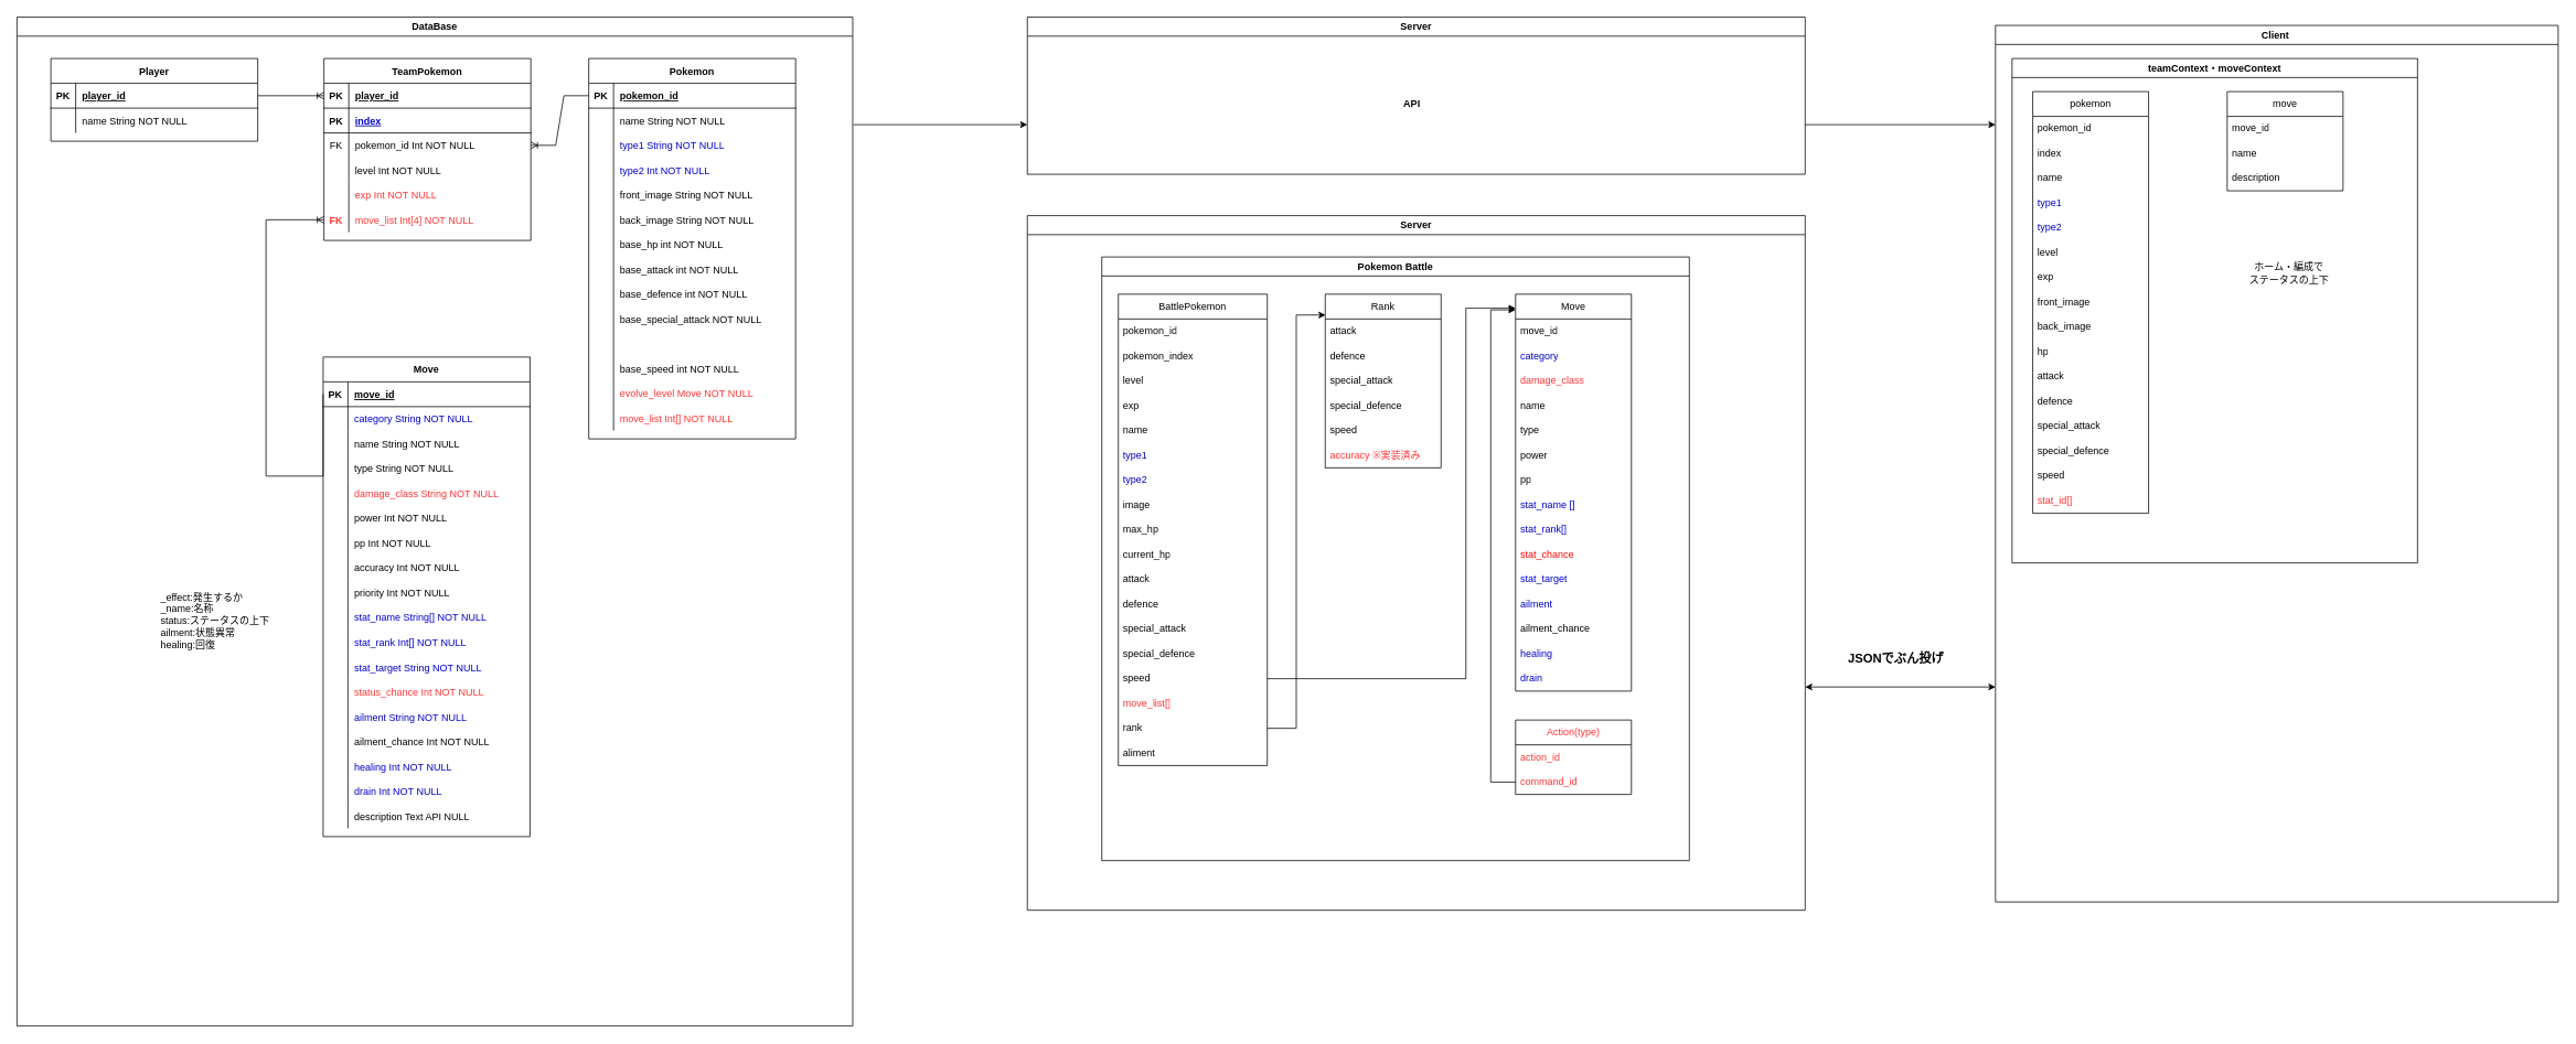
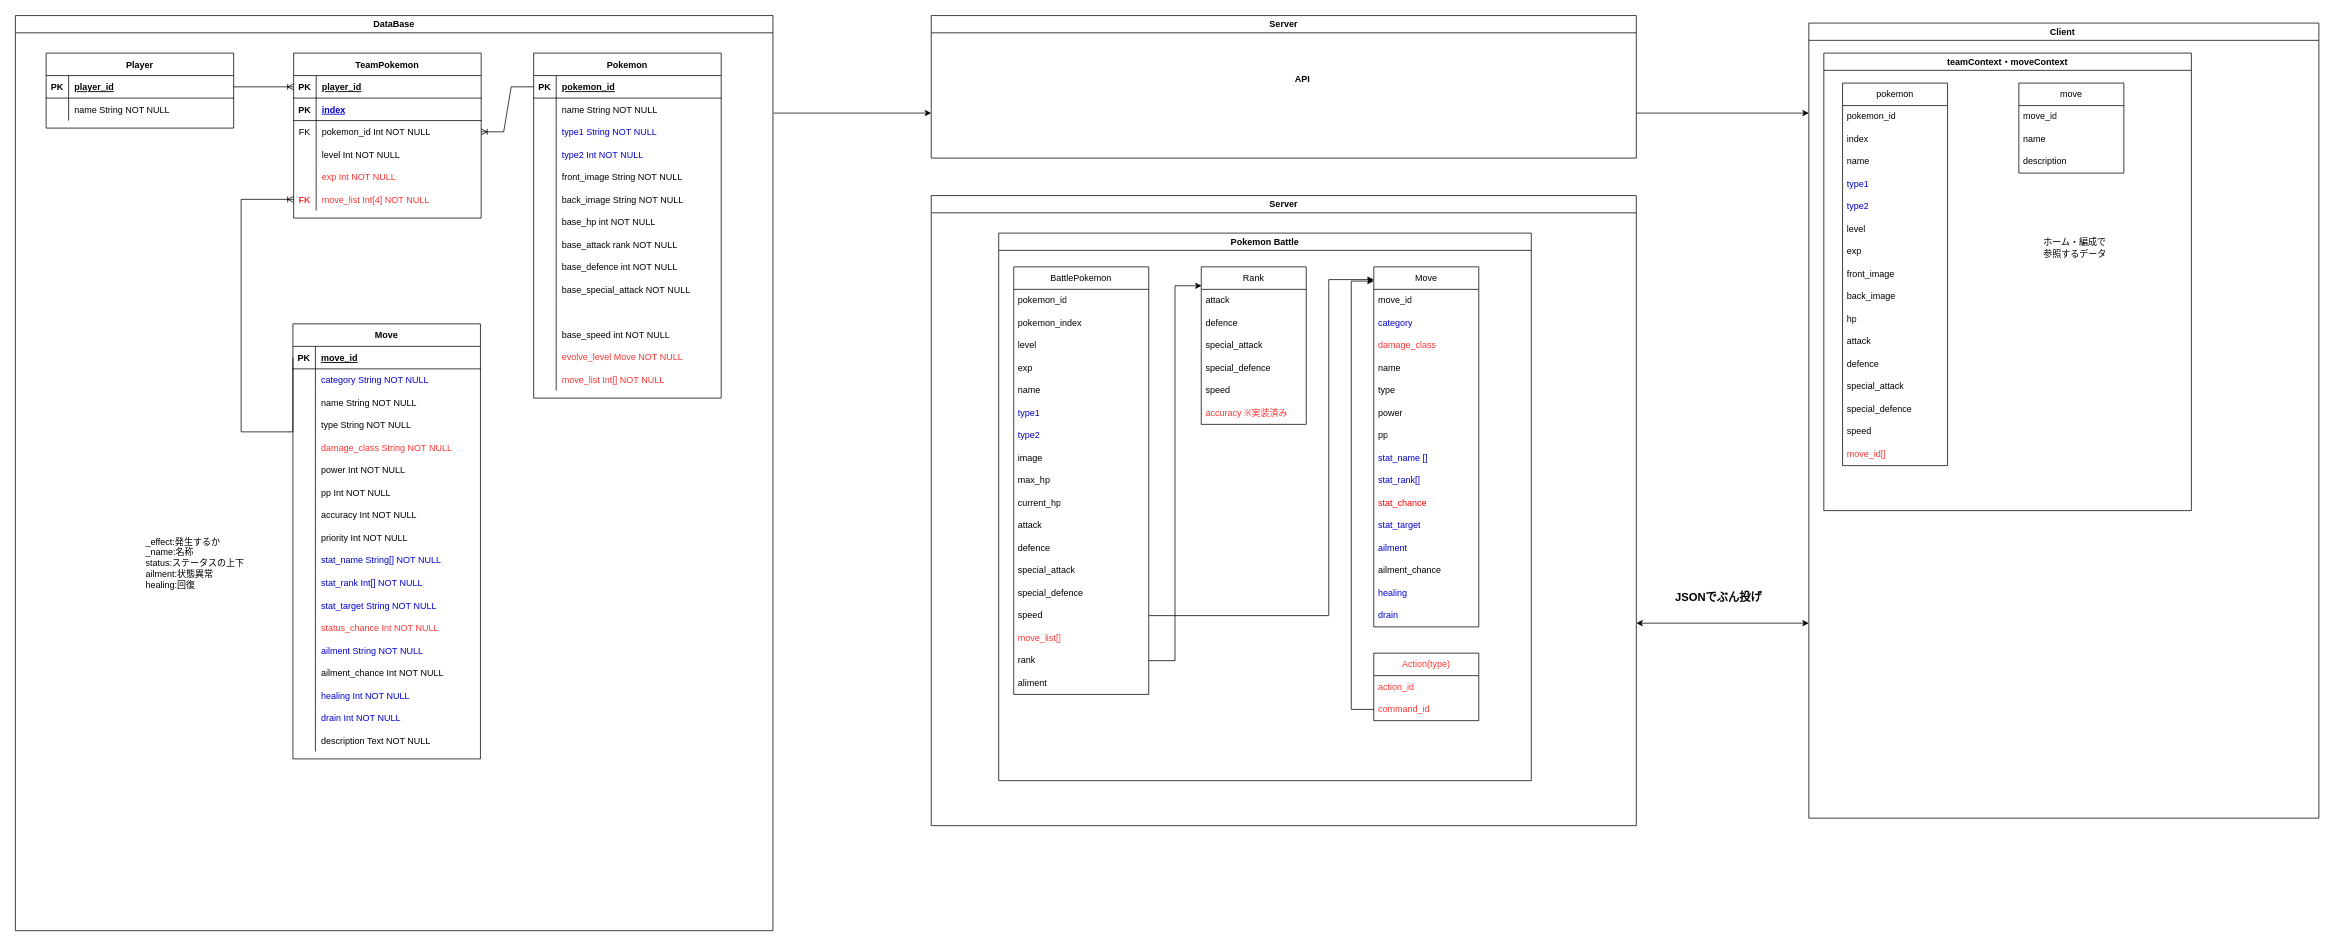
- <mxCell id="154" value="&lt;b&gt;API&lt;/b&gt;" style="text;html=1;align=center;verticalAlign=middle;whiteSpace=wrap;rounded=0;" parent="153" vertex="1"><mxGeometry x="310" y="70" width="310" height="70" as="geometry" /></mxCell>
+ <mxCell id="154" value="&lt;b&gt;API&lt;/b&gt;" style="text;html=1;align=center;verticalAlign=middle;whiteSpace=wrap;rounded=0;" parent="153" vertex="1"><mxGeometry x="340" y="50" width="310" height="70" as="geometry" /></mxCell>
- <mxCell id="45" value="base_attack int NOT NULL" style="shape=partialRectangle;overflow=hidden;connectable=0;fillColor=none;top=0;left=0;bottom=0;right=0;align=left;spacingLeft=6;" parent="43" vertex="1"><mxGeometry x="30" width="220" height="30" as="geometry"><mxRectangle width="220" height="30" as="alternateBounds" /></mxGeometry></mxCell>
+ <mxCell id="45" value="base_attack rank NOT NULL" style="shape=partialRectangle;overflow=hidden;connectable=0;fillColor=none;top=0;left=0;bottom=0;right=0;align=left;spacingLeft=6;" parent="43" vertex="1"><mxGeometry x="30" width="220" height="30" as="geometry"><mxRectangle width="220" height="30" as="alternateBounds" /></mxGeometry></mxCell>
- <mxCell id="150" value="ホーム・編成で&lt;div&gt;ステータスの上下&lt;/div&gt;" style="text;html=1;align=center;verticalAlign=middle;whiteSpace=wrap;rounded=0;" parent="128" vertex="1"><mxGeometry x="280" y="260" width="150" height="80" as="geometry" /></mxCell>
+ <mxCell id="150" value="ホーム・編成で&lt;div&gt;参照するデータ&lt;/div&gt;" style="text;html=1;align=center;verticalAlign=middle;whiteSpace=wrap;rounded=0;" parent="128" vertex="1"><mxGeometry x="280" y="260" width="150" height="80" as="geometry" /></mxCell>
- <mxCell id="145" value="&lt;font style=&quot;color: rgb(255, 51, 51);&quot;&gt;stat_id[]&lt;/font&gt;" style="text;strokeColor=none;fillColor=none;align=left;verticalAlign=middle;spacingLeft=4;spacingRight=4;overflow=hidden;points=[[0,0.5],[1,0.5]];portConstraint=eastwest;rotatable=0;whiteSpace=wrap;html=1;" parent="129" vertex="1"><mxGeometry y="480" width="140" height="30" as="geometry" /></mxCell>
+ <mxCell id="145" value="&lt;font style=&quot;color: rgb(255, 51, 51);&quot;&gt;move_id[]&lt;/font&gt;" style="text;strokeColor=none;fillColor=none;align=left;verticalAlign=middle;spacingLeft=4;spacingRight=4;overflow=hidden;points=[[0,0.5],[1,0.5]];portConstraint=eastwest;rotatable=0;whiteSpace=wrap;html=1;" parent="129" vertex="1"><mxGeometry y="480" width="140" height="30" as="geometry" /></mxCell>
- <mxCell id="126" value="description Text API NULL" style="shape=partialRectangle;overflow=hidden;connectable=0;fillColor=none;top=0;left=0;bottom=0;right=0;align=left;spacingLeft=6;" parent="124" vertex="1"><mxGeometry x="30" width="220" height="30" as="geometry"><mxRectangle width="220" height="30" as="alternateBounds" /></mxGeometry></mxCell>
+ <mxCell id="126" value="description Text NOT NULL" style="shape=partialRectangle;overflow=hidden;connectable=0;fillColor=none;top=0;left=0;bottom=0;right=0;align=left;spacingLeft=6;" parent="124" vertex="1"><mxGeometry x="30" width="220" height="30" as="geometry"><mxRectangle width="220" height="30" as="alternateBounds" /></mxGeometry></mxCell>
